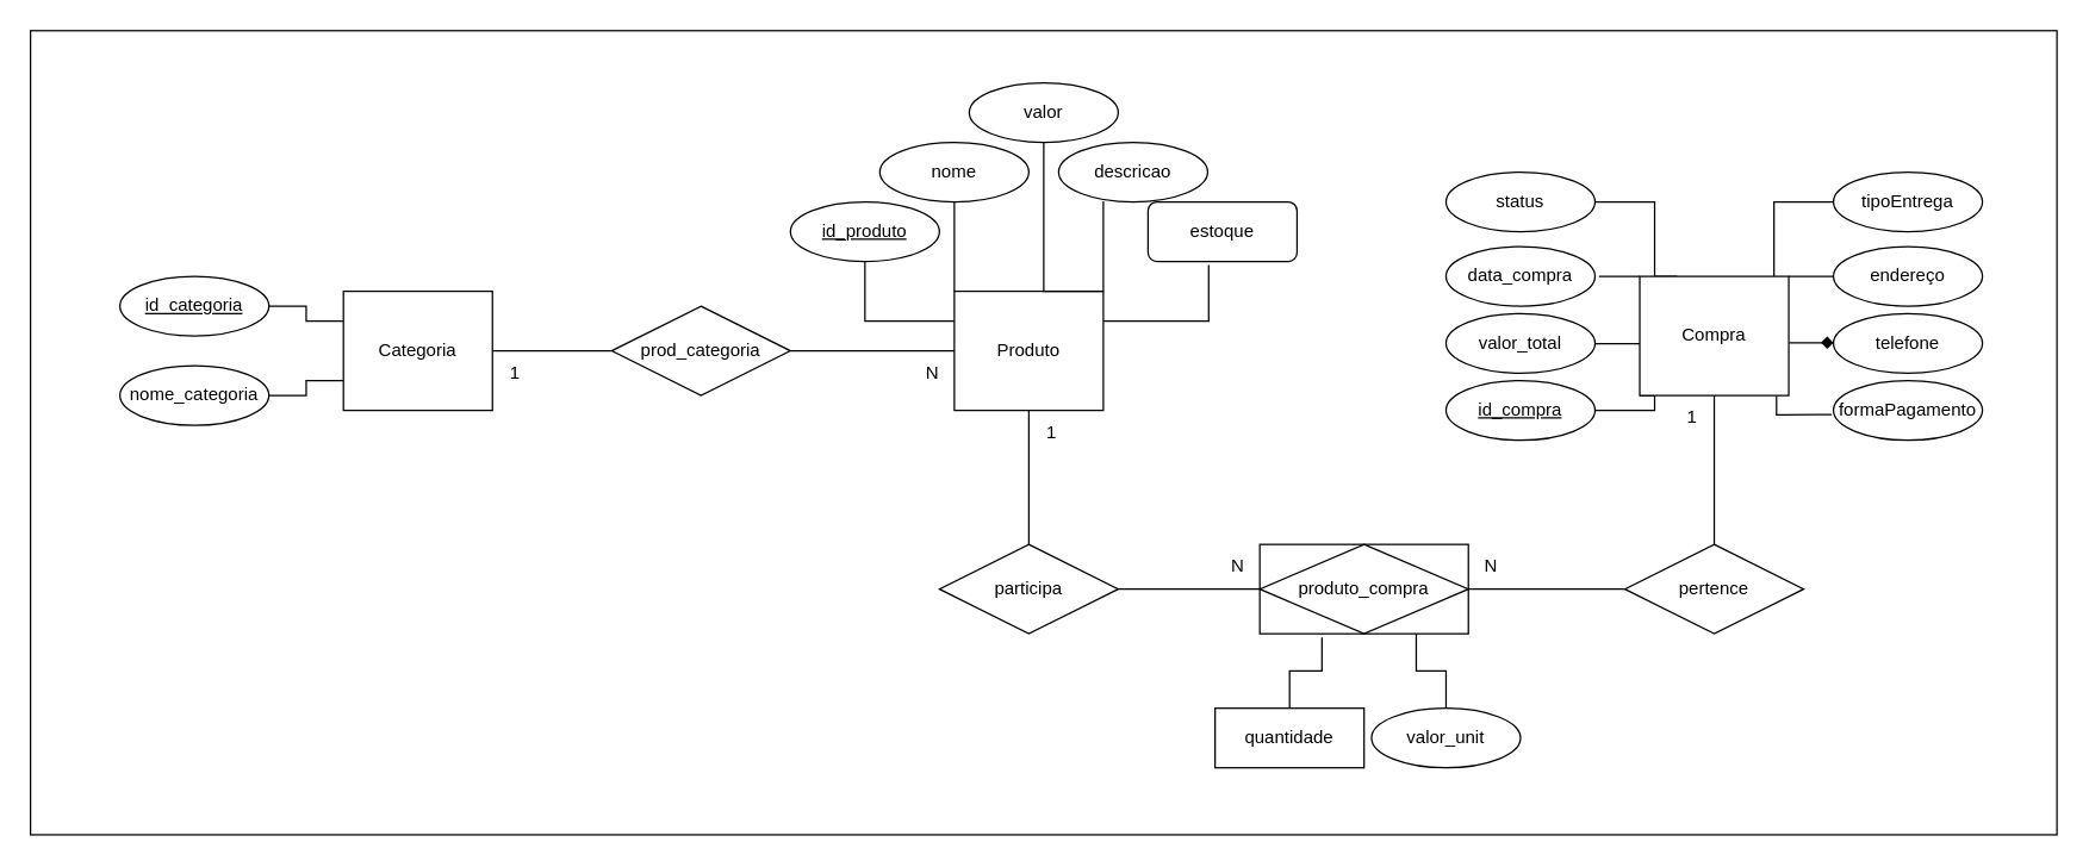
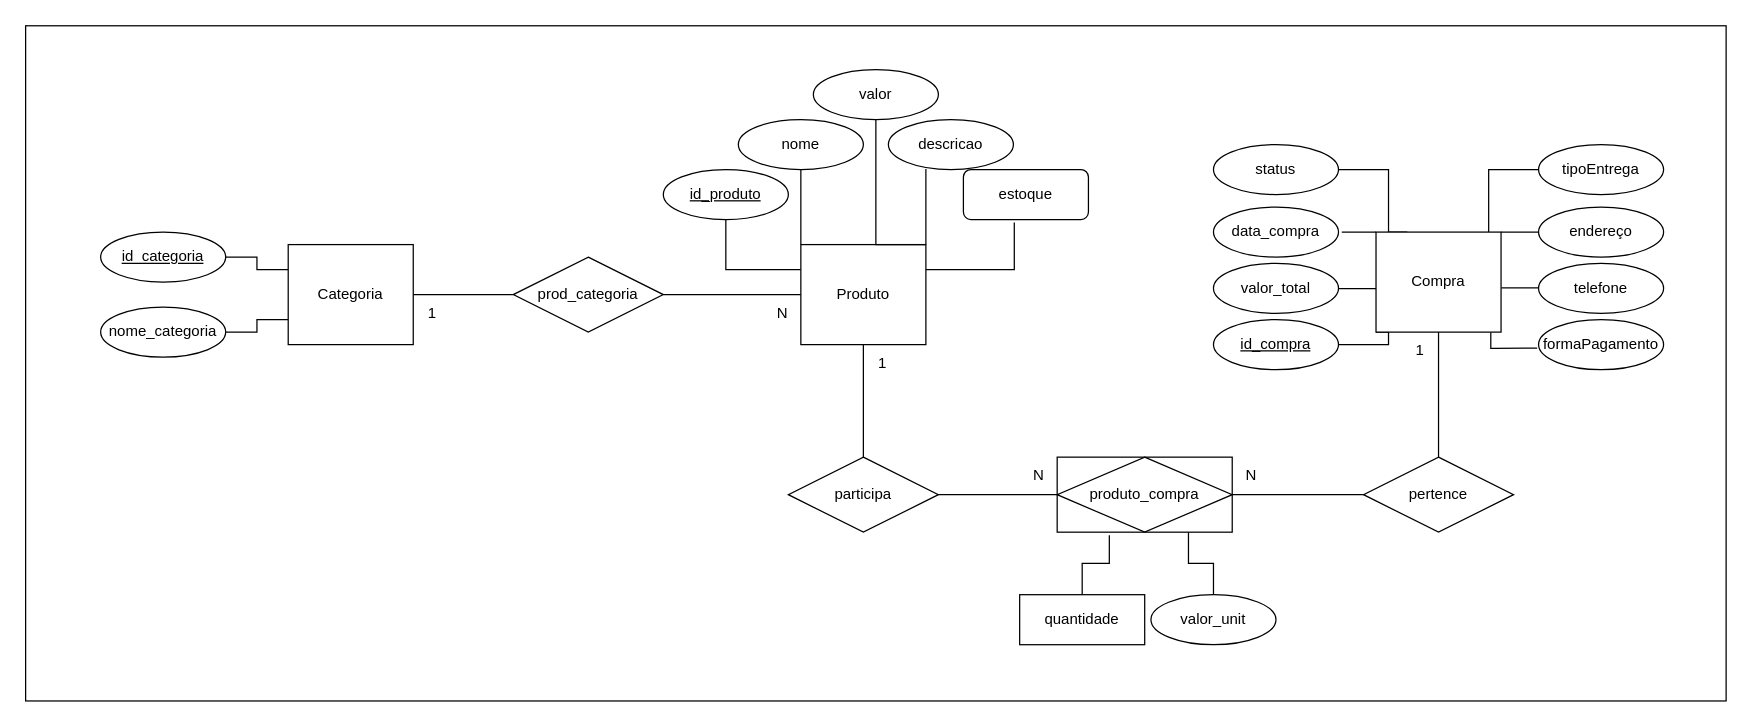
- <mxCell id="10" style="edgeStyle=orthogonalEdgeStyle;rounded=0;orthogonalLoop=1;jettySize=auto;html=1;exitX=1.002;exitY=0.557;exitDx=0;exitDy=0;entryX=0;entryY=0.5;entryDx=0;entryDy=0;exitPerimeter=0;endArrow=diamond;startFill=0;" edge="1" parent="1" source="13" target="42"><mxGeometry relative="1" as="geometry"><Array as="points" /></mxGeometry></mxCell>
+ <mxCell id="10" style="edgeStyle=orthogonalEdgeStyle;rounded=0;orthogonalLoop=1;jettySize=auto;html=1;exitX=1.002;exitY=0.557;exitDx=0;exitDy=0;entryX=0;entryY=0.5;entryDx=0;entryDy=0;exitPerimeter=0;endArrow=none;startFill=0;" edge="1" parent="1" source="13" target="42"><mxGeometry relative="1" as="geometry"><Array as="points" /></mxGeometry></mxCell>
